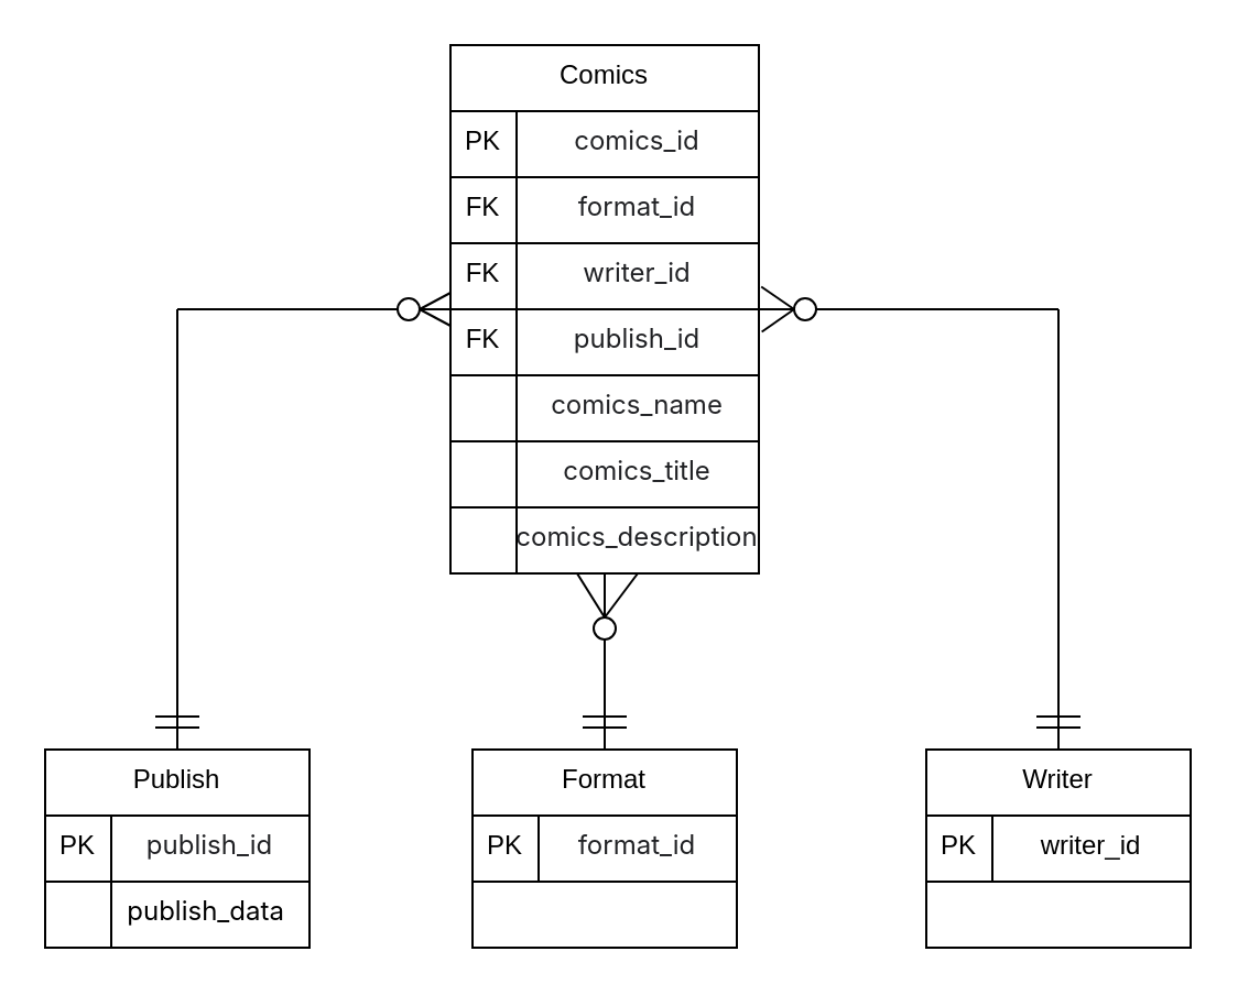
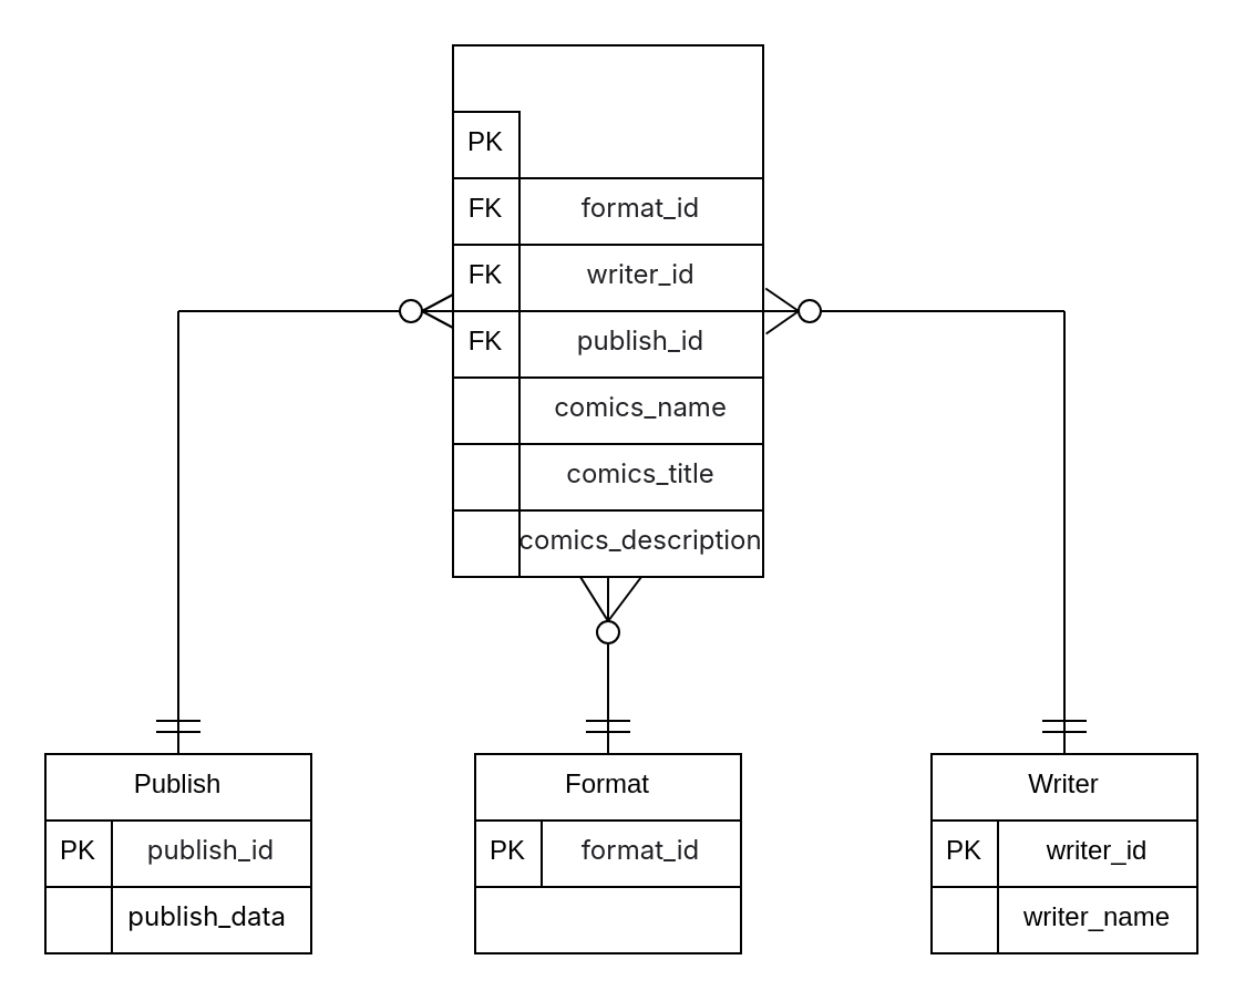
- <mxCell id="17" value="Comics" style="text;whiteSpace=wrap;html=1;strokeColor=default;align=center;" vertex="1" parent="1"><mxGeometry x="204" y="20" width="140" height="30" as="geometry" /></mxCell>
- <mxCell id="18" value="&lt;span style=&quot;color: rgb(32 , 33 , 36) ; font-family: &amp;#34;inter&amp;#34; , sans-serif ; text-align: left ; background-color: rgb(255 , 255 , 255)&quot;&gt;comics_id&lt;/span&gt;" style="text;whiteSpace=wrap;html=1;strokeColor=default;align=center;" vertex="1" parent="1"><mxGeometry x="234" y="50" width="110" height="30" as="geometry" /></mxCell>
+ <mxCell id="5" value="writer_name" style="text;whiteSpace=wrap;html=1;strokeColor=default;align=center;" vertex="1" parent="1"><mxGeometry x="450" y="400" width="90" height="30" as="geometry" /></mxCell>
